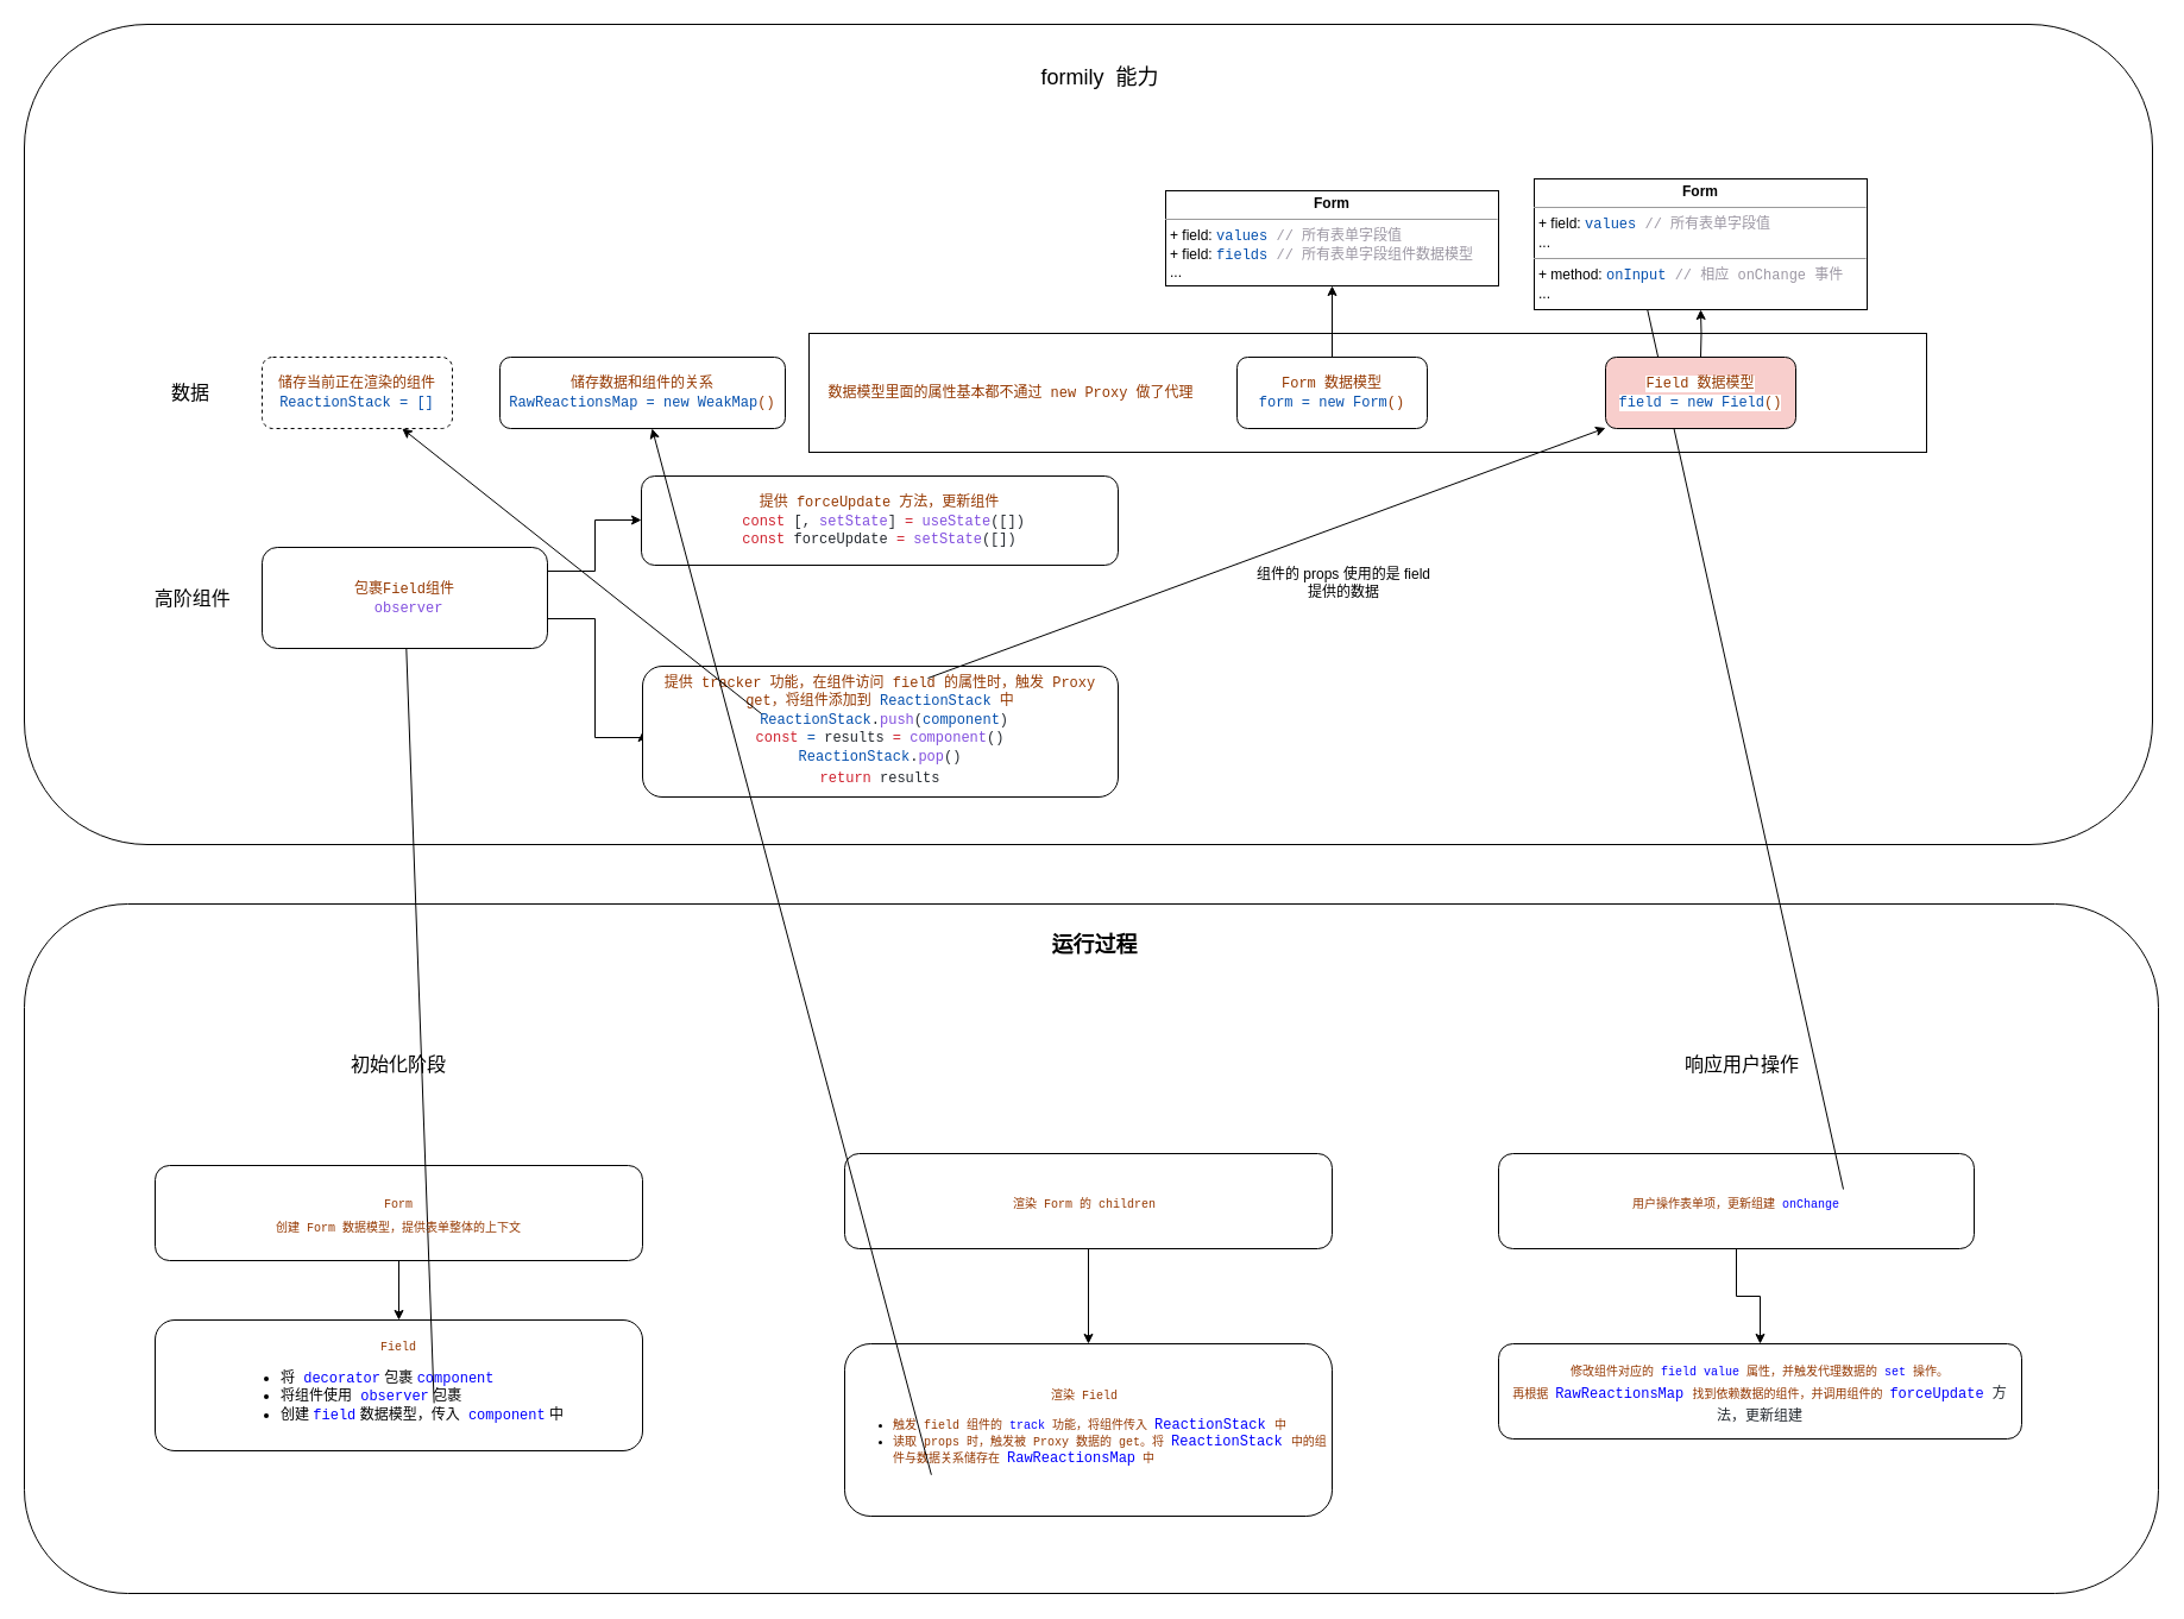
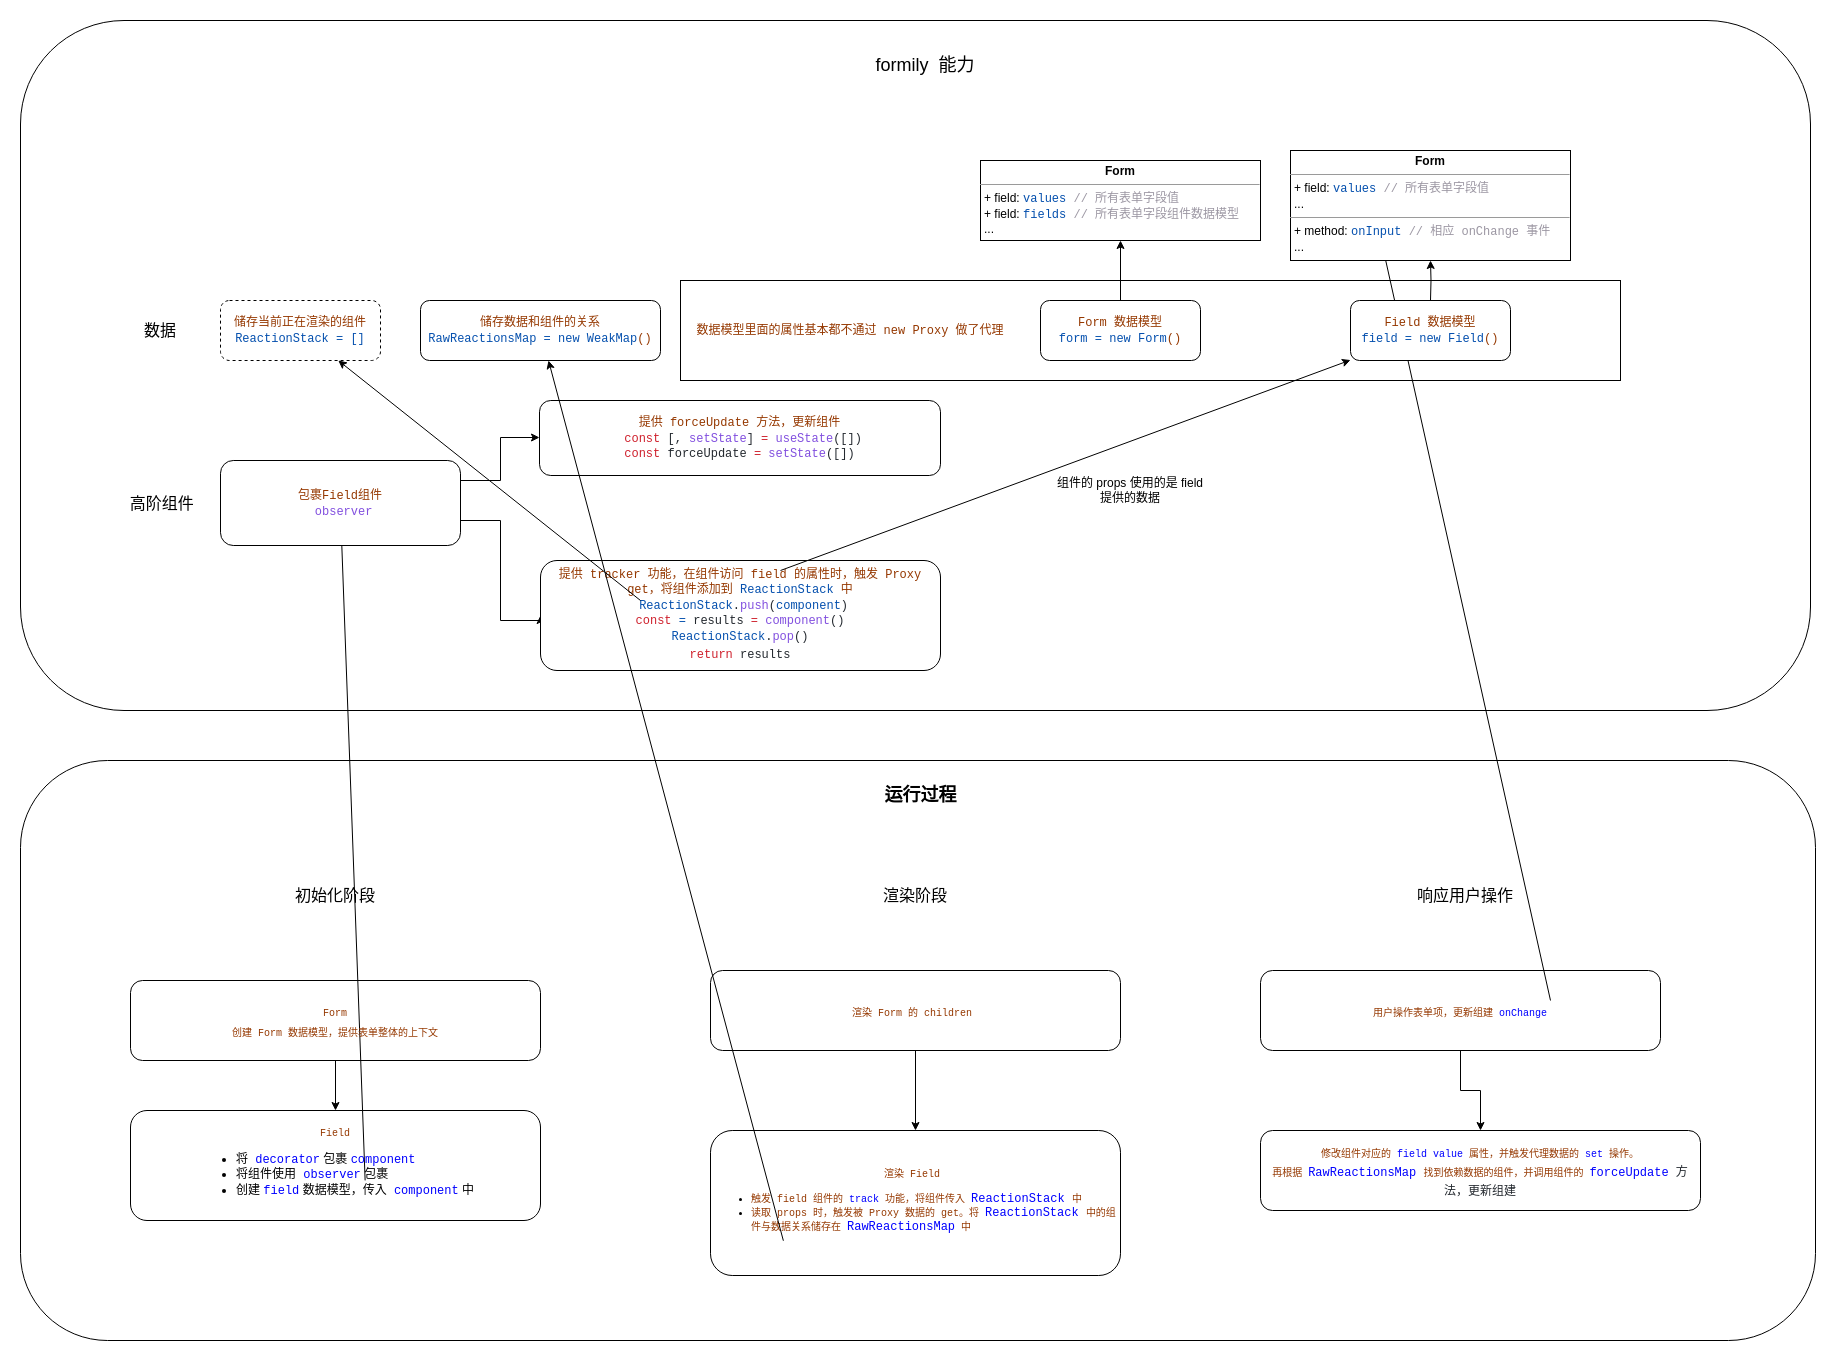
- <mxCell id="14" value="&lt;span style=&quot;color: rgb(149 , 56 , 0) ; font-family: &amp;#34;menlo&amp;#34; , &amp;#34;monaco&amp;#34; , &amp;#34;courier new&amp;#34; , monospace ; background-color: rgb(255 , 255 , 255)&quot;&gt;Field 数据模型&lt;br&gt;&lt;/span&gt;&lt;span style=&quot;color: rgb(5 , 80 , 174) ; background-color: rgb(255 , 255 , 255) ; font-family: &amp;#34;menlo&amp;#34; , &amp;#34;monaco&amp;#34; , &amp;#34;courier new&amp;#34; , monospace&quot;&gt;field =&amp;nbsp;&lt;/span&gt;&lt;span style=&quot;color: rgb(5 , 80 , 174) ; font-family: &amp;#34;menlo&amp;#34; , &amp;#34;monaco&amp;#34; , &amp;#34;courier new&amp;#34; , monospace ; background-color: rgb(255 , 255 , 255)&quot;&gt;new&lt;/span&gt;&lt;span style=&quot;font-family: &amp;#34;menlo&amp;#34; , &amp;#34;monaco&amp;#34; , &amp;#34;courier new&amp;#34; , monospace ; background-color: rgb(255 , 255 , 255)&quot;&gt;&lt;font color=&quot;#953800&quot;&gt;&amp;nbsp;&lt;/font&gt;&lt;/span&gt;&lt;span style=&quot;background-color: rgb(255 , 255 , 255) ; font-family: &amp;#34;menlo&amp;#34; , &amp;#34;monaco&amp;#34; , &amp;#34;courier new&amp;#34; , monospace&quot;&gt;&lt;font color=&quot;#0550ae&quot;&gt;Field&lt;/font&gt;&lt;/span&gt;&lt;span style=&quot;background-color: rgb(255 , 255 , 255) ; color: rgb(149 , 56 , 0) ; font-family: &amp;#34;menlo&amp;#34; , &amp;#34;monaco&amp;#34; , &amp;#34;courier new&amp;#34; , monospace&quot;&gt;()&lt;/span&gt;" style="rounded=1;whiteSpace=wrap;html=1;fillColor=#f8cecc;" vertex="1" parent="12"><mxGeometry x="60" y="150" width="160" height="60" as="geometry" /></mxCell>
+ <mxCell id="14" value="&lt;span style=&quot;color: rgb(149 , 56 , 0) ; font-family: &amp;#34;menlo&amp;#34; , &amp;#34;monaco&amp;#34; , &amp;#34;courier new&amp;#34; , monospace ; background-color: rgb(255 , 255 , 255)&quot;&gt;Field 数据模型&lt;br&gt;&lt;/span&gt;&lt;span style=&quot;color: rgb(5 , 80 , 174) ; background-color: rgb(255 , 255 , 255) ; font-family: &amp;#34;menlo&amp;#34; , &amp;#34;monaco&amp;#34; , &amp;#34;courier new&amp;#34; , monospace&quot;&gt;field =&amp;nbsp;&lt;/span&gt;&lt;span style=&quot;color: rgb(5 , 80 , 174) ; font-family: &amp;#34;menlo&amp;#34; , &amp;#34;monaco&amp;#34; , &amp;#34;courier new&amp;#34; , monospace ; background-color: rgb(255 , 255 , 255)&quot;&gt;new&lt;/span&gt;&lt;span style=&quot;font-family: &amp;#34;menlo&amp;#34; , &amp;#34;monaco&amp;#34; , &amp;#34;courier new&amp;#34; , monospace ; background-color: rgb(255 , 255 , 255)&quot;&gt;&lt;font color=&quot;#953800&quot;&gt;&amp;nbsp;&lt;/font&gt;&lt;/span&gt;&lt;span style=&quot;background-color: rgb(255 , 255 , 255) ; font-family: &amp;#34;menlo&amp;#34; , &amp;#34;monaco&amp;#34; , &amp;#34;courier new&amp;#34; , monospace&quot;&gt;&lt;font color=&quot;#0550ae&quot;&gt;Field&lt;/font&gt;&lt;/span&gt;&lt;span style=&quot;background-color: rgb(255 , 255 , 255) ; color: rgb(149 , 56 , 0) ; font-family: &amp;#34;menlo&amp;#34; , &amp;#34;monaco&amp;#34; , &amp;#34;courier new&amp;#34; , monospace&quot;&gt;()&lt;/span&gt;" style="rounded=1;whiteSpace=wrap;html=1;" vertex="1" parent="12"><mxGeometry x="60" y="150" width="160" height="60" as="geometry" /></mxCell>
+ <mxCell id="33" value="渲染阶段" style="text;html=1;strokeColor=none;fillColor=none;align=center;verticalAlign=middle;whiteSpace=wrap;rounded=0;labelBackgroundColor=none;fontFamily=Helvetica;fontSize=16;fontColor=#000000;" vertex="1" parent="31"><mxGeometry x="750" y="120" width="290" height="30" as="geometry" /></mxCell>
